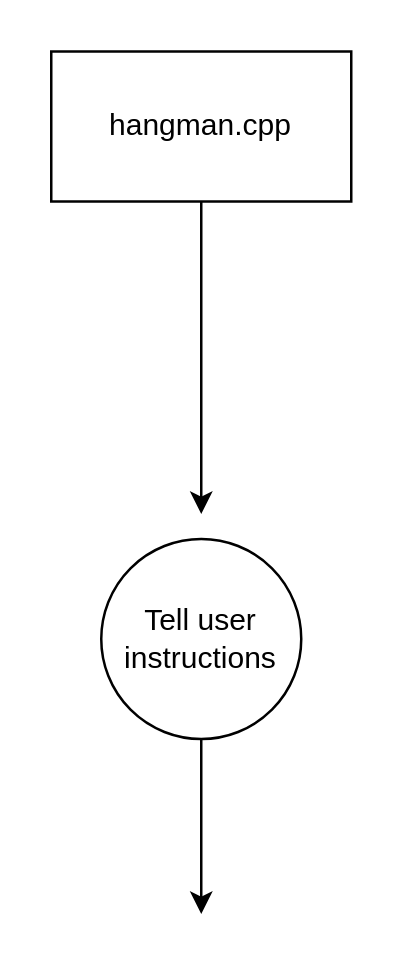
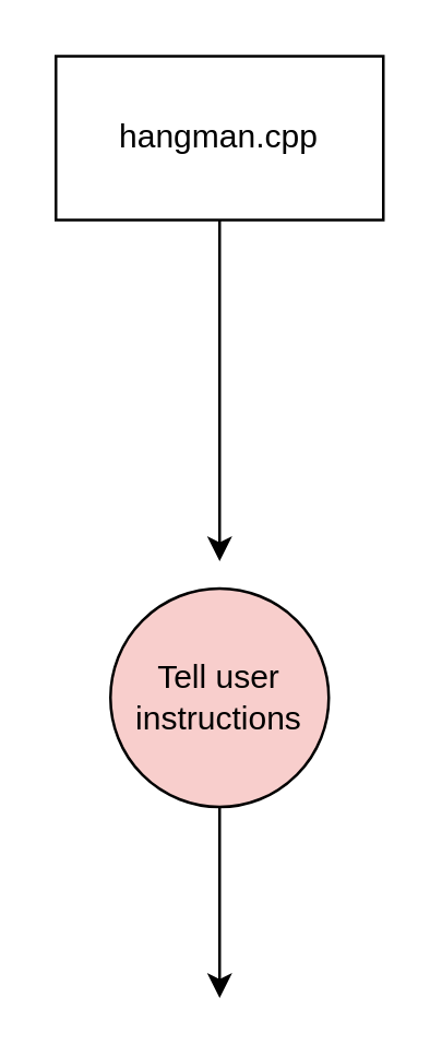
- <mxCell id="5" value="Tell user instructions" style="ellipse;whiteSpace=wrap;html=1;" vertex="1" parent="1"><mxGeometry x="40" y="215" width="80" height="80" as="geometry" /></mxCell>
+ <mxCell id="5" value="Tell user instructions" style="ellipse;whiteSpace=wrap;html=1;fillColor=#f8cecc;" vertex="1" parent="1"><mxGeometry x="40" y="215" width="80" height="80" as="geometry" /></mxCell>
